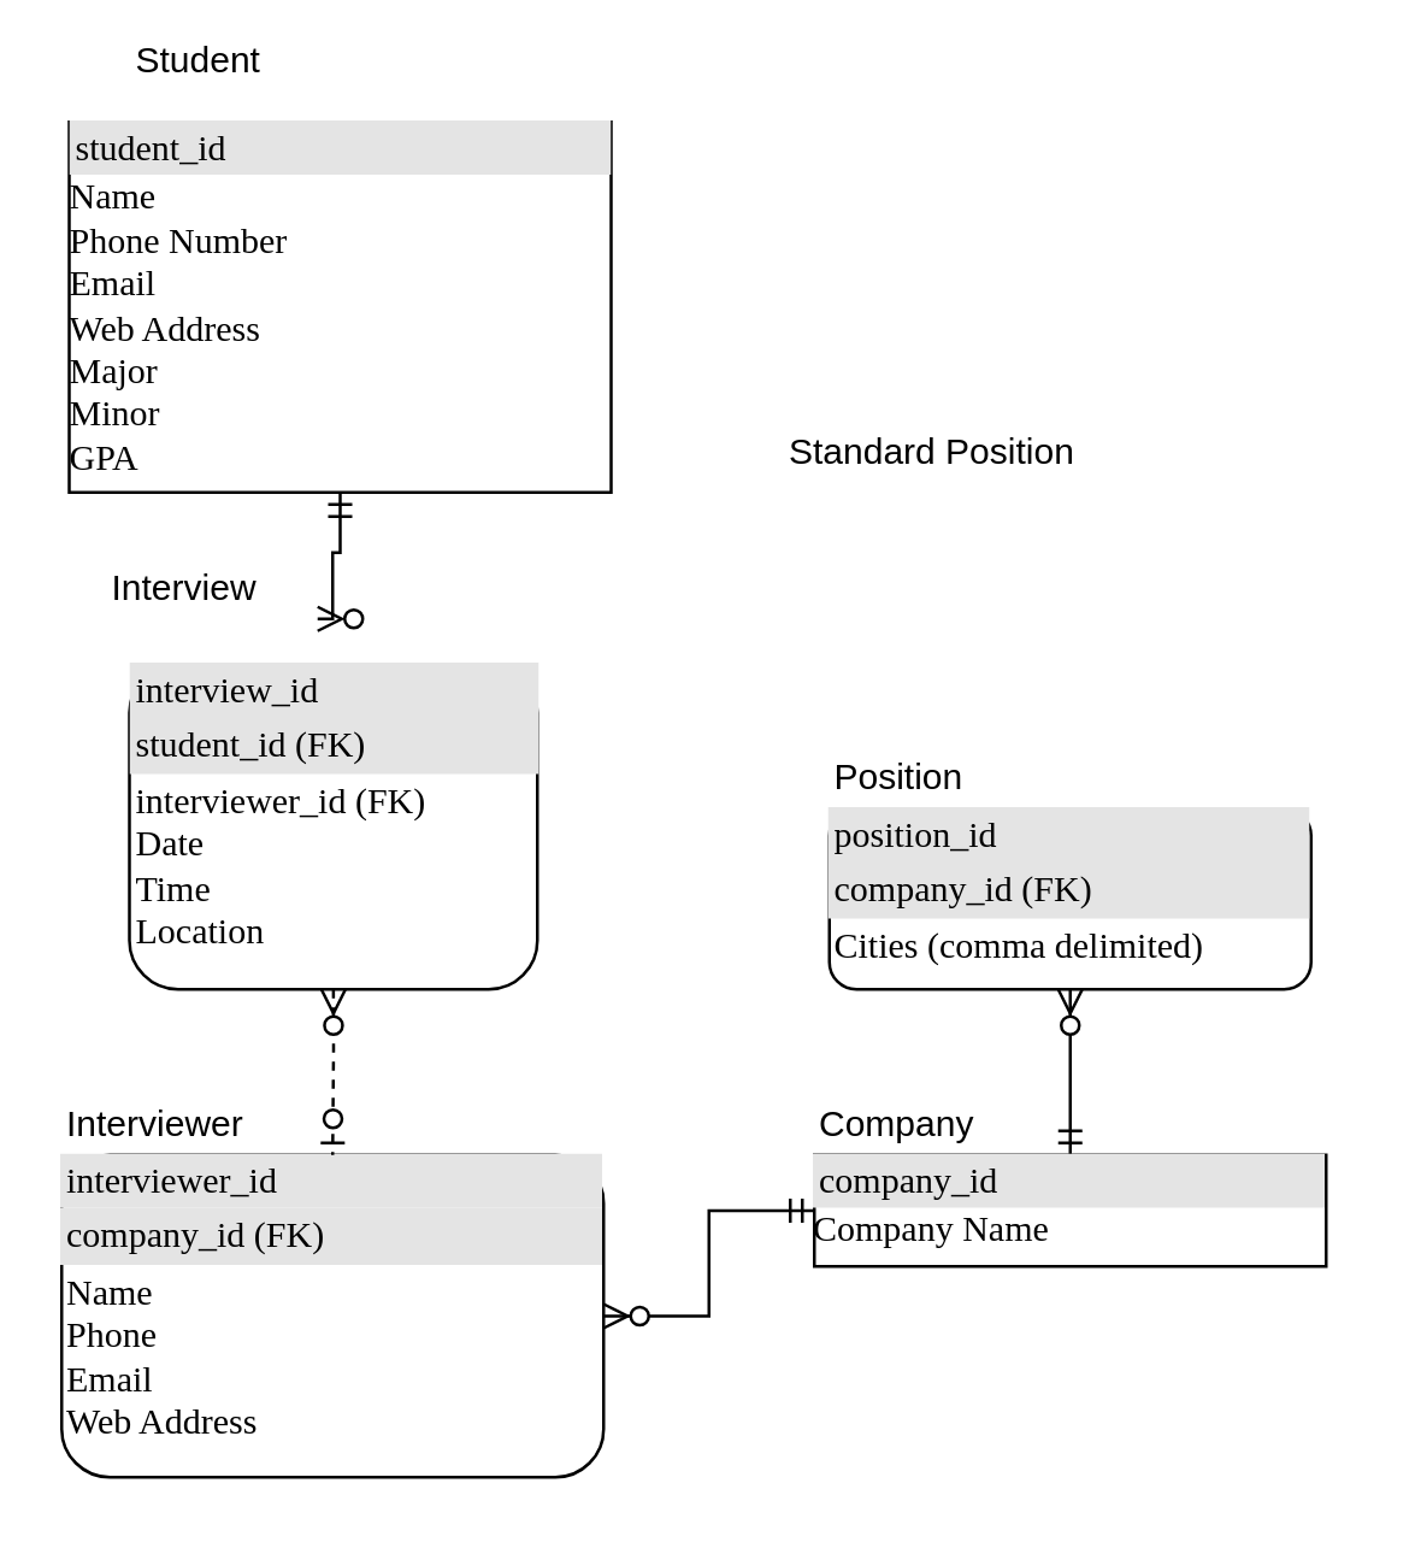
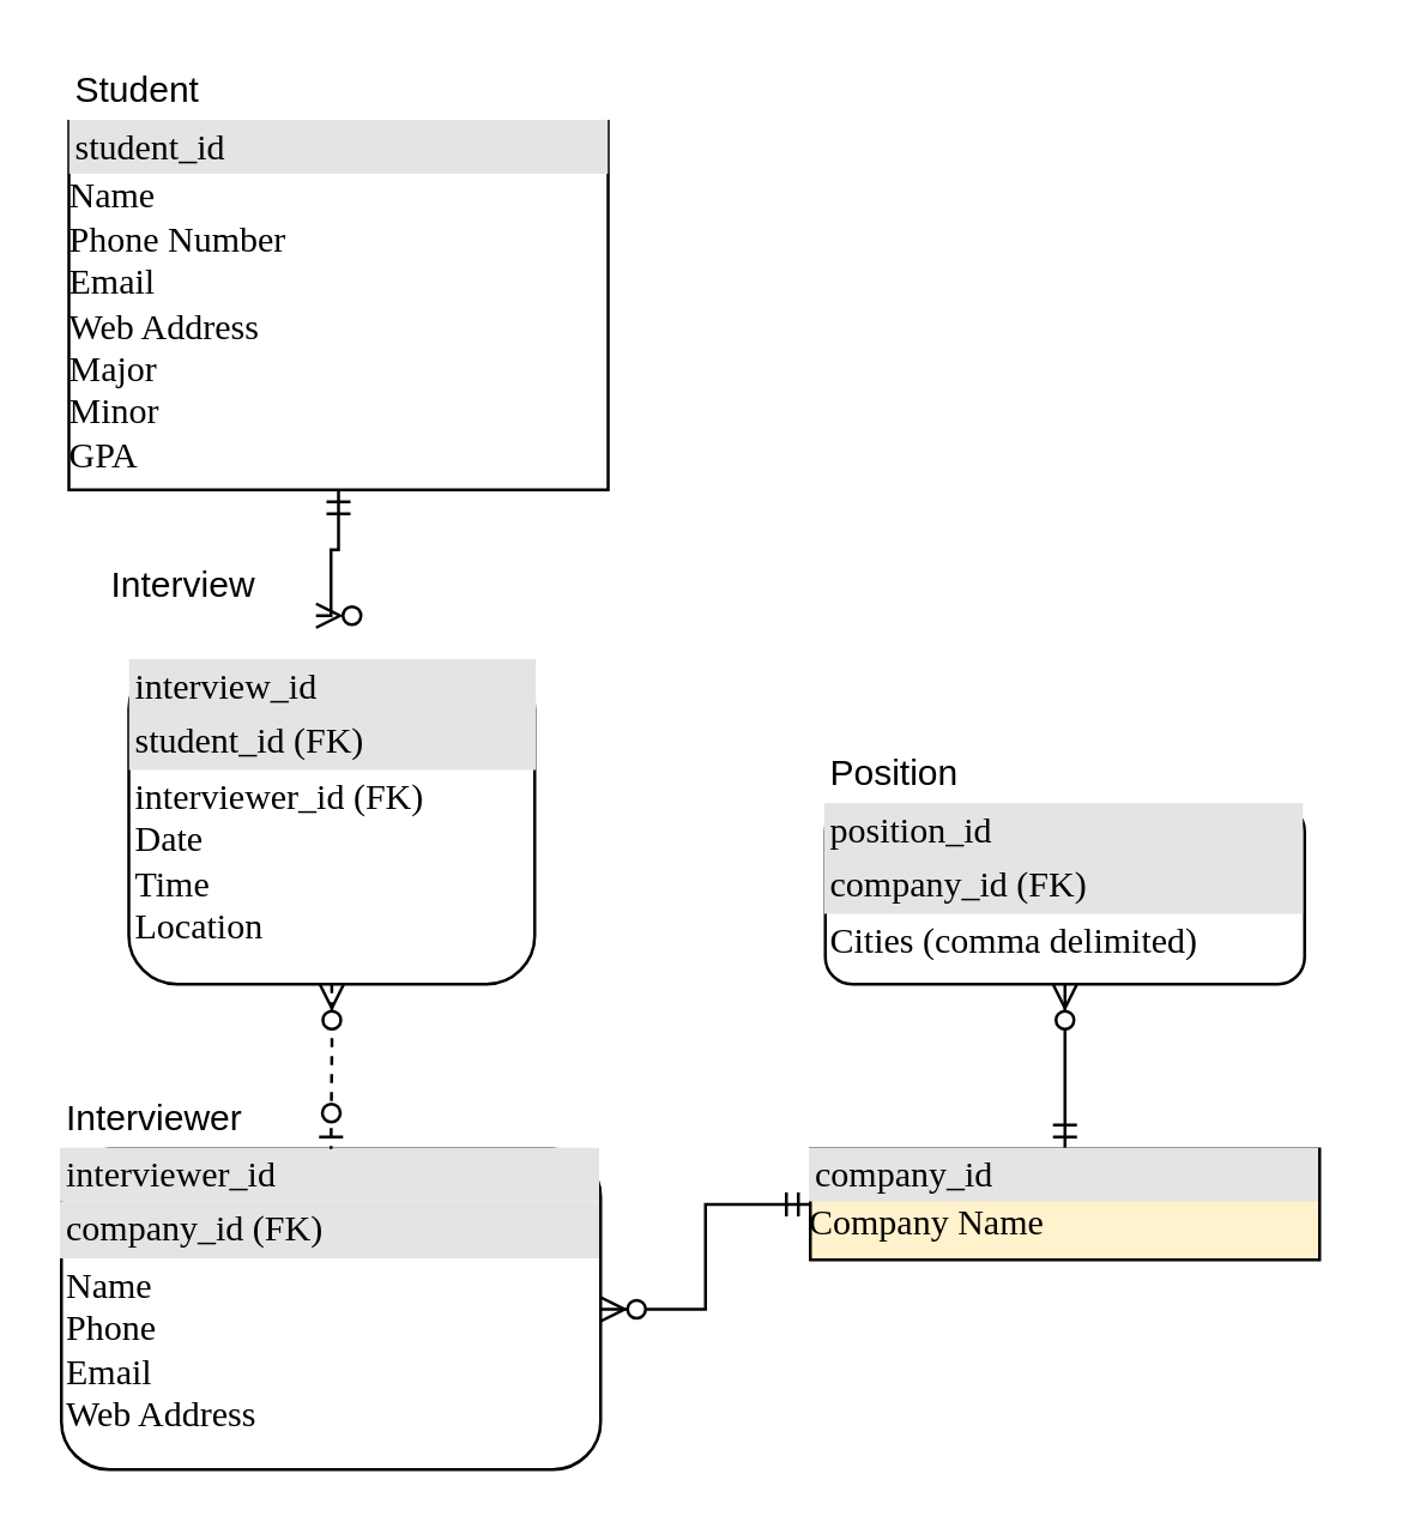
- <mxCell id="9" value="Student" style="text;html=1;strokeColor=none;fillColor=none;align=left;verticalAlign=middle;whiteSpace=wrap;rounded=0;" vertex="1" parent="1"><mxGeometry x="42.5" y="10" width="180" height="20" as="geometry" /></mxCell>
+ <mxCell id="9" value="Student" style="text;html=1;strokeColor=none;fillColor=none;align=left;verticalAlign=middle;whiteSpace=wrap;rounded=0;" vertex="1" parent="1"><mxGeometry x="22.5" y="20" width="180" height="20" as="geometry" /></mxCell>
- <mxCell id="12" value="Standard Position" style="text;html=1;strokeColor=none;fillColor=none;align=left;verticalAlign=middle;whiteSpace=wrap;rounded=0;" vertex="1" parent="1"><mxGeometry x="260" y="140" width="180" height="20" as="geometry" /></mxCell>
- <mxCell id="14" value="Company" style="text;html=1;strokeColor=none;fillColor=none;align=left;verticalAlign=middle;whiteSpace=wrap;rounded=0;" vertex="1" parent="1"><mxGeometry x="270" y="363" width="180" height="20" as="geometry" /></mxCell>
- <mxCell id="7" value="&lt;div style=&quot;box-sizing: border-box ; width: 100% ; background: #e4e4e4 ; padding: 2px&quot;&gt;company_id&lt;/div&gt;Company Name&lt;br&gt;&lt;table style=&quot;width: 100% ; font-size: 1em&quot; cellpadding=&quot;2&quot; cellspacing=&quot;0&quot;&gt;&lt;tbody&gt;&lt;tr&gt;&lt;td&gt;&lt;br&gt;&lt;/td&gt;&lt;td&gt;&lt;/td&gt;&lt;/tr&gt;&lt;/tbody&gt;&lt;/table&gt;" style="verticalAlign=top;align=left;overflow=fill;html=1;rounded=0;shadow=0;comic=0;labelBackgroundColor=none;strokeWidth=1;fontFamily=Verdana;fontSize=12" vertex="1" parent="1"><mxGeometry x="270" y="383" width="170" height="37" as="geometry" /></mxCell>
+ <mxCell id="7" value="&lt;div style=&quot;box-sizing: border-box ; width: 100% ; background: #e4e4e4 ; padding: 2px&quot;&gt;company_id&lt;/div&gt;Company Name&lt;br&gt;&lt;table style=&quot;width: 100% ; font-size: 1em&quot; cellpadding=&quot;2&quot; cellspacing=&quot;0&quot;&gt;&lt;tbody&gt;&lt;tr&gt;&lt;td&gt;&lt;br&gt;&lt;/td&gt;&lt;td&gt;&lt;/td&gt;&lt;/tr&gt;&lt;/tbody&gt;&lt;/table&gt;" style="verticalAlign=top;align=left;overflow=fill;html=1;rounded=0;shadow=0;comic=0;labelBackgroundColor=none;strokeWidth=1;fontFamily=Verdana;fontSize=12;fillColor=#fff2cc;" vertex="1" parent="1"><mxGeometry x="270" y="383" width="170" height="37" as="geometry" /></mxCell>
